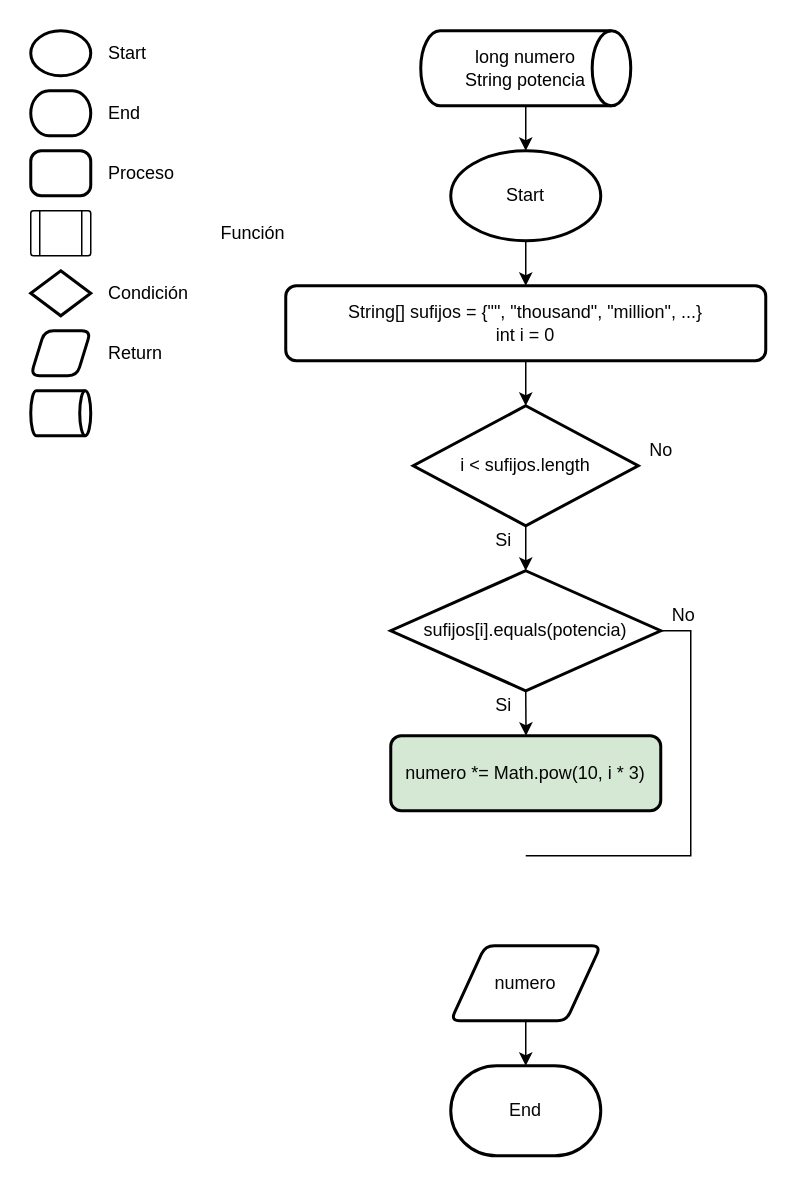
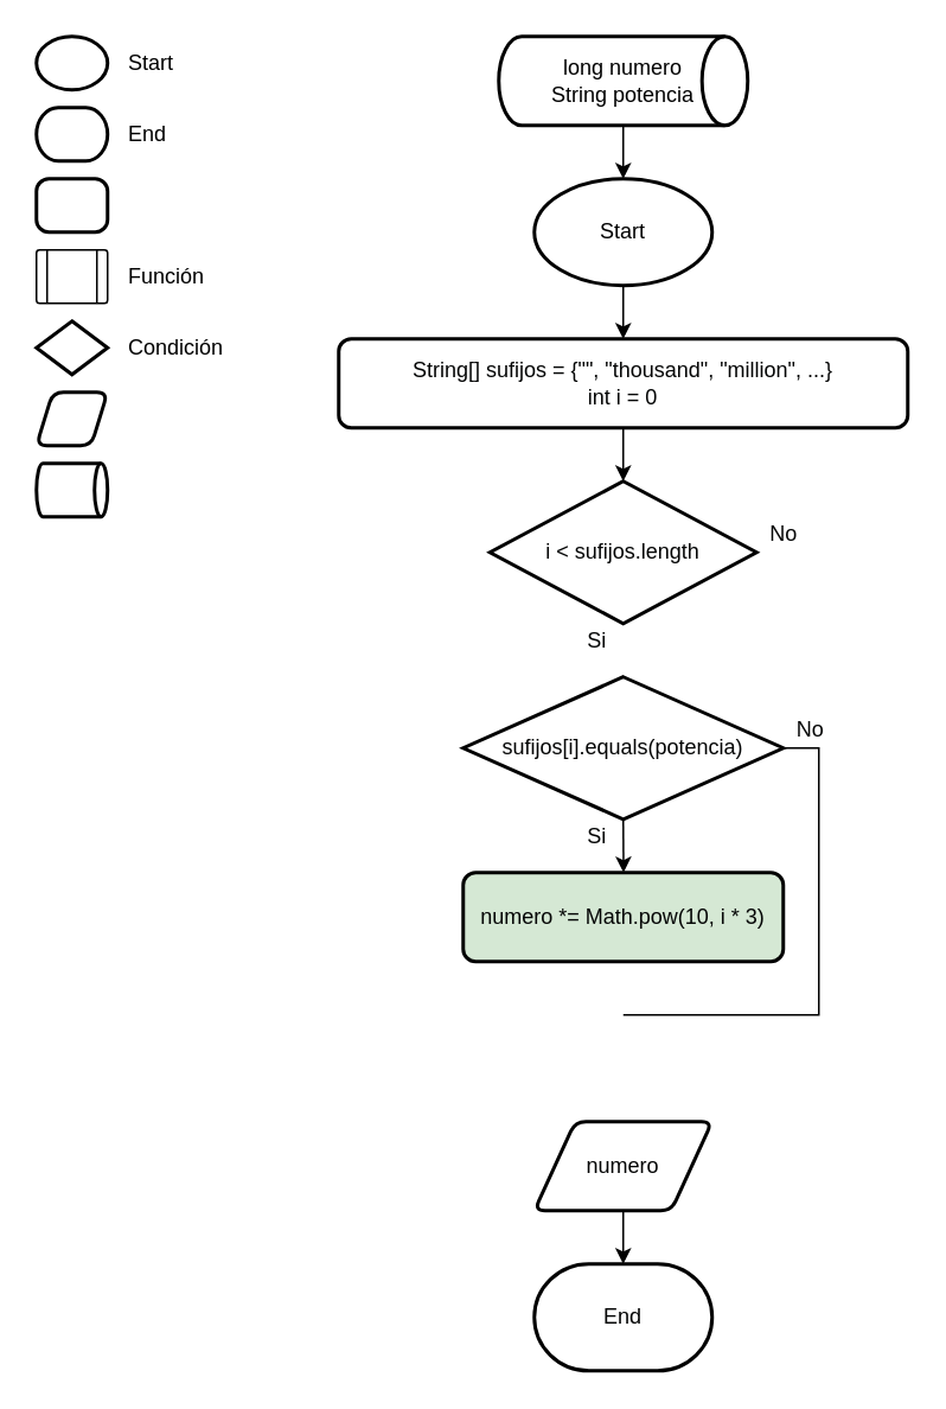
- <mxCell id="8" value="&lt;div align=&quot;left&quot;&gt;Proceso&lt;/div&gt;" style="text;html=1;align=left;verticalAlign=middle;resizable=0;points=[];autosize=1;strokeColor=none;fillColor=none;" vertex="1" parent="1"><mxGeometry x="70" y="105" width="60" height="20" as="geometry" /></mxCell>
- <mxCell id="9" value="Función" style="text;html=1;align=left;verticalAlign=middle;resizable=0;points=[];autosize=1;strokeColor=none;fillColor=none;" vertex="1" parent="1"><mxGeometry x="145" y="145" width="60" height="20" as="geometry" /></mxCell>
+ <mxCell id="9" value="Función" style="text;html=1;align=left;verticalAlign=middle;resizable=0;points=[];autosize=1;strokeColor=none;fillColor=none;" vertex="1" parent="1"><mxGeometry x="70" y="145" width="60" height="20" as="geometry" /></mxCell>
- <mxCell id="13" value="Return" style="text;html=1;align=left;verticalAlign=middle;resizable=0;points=[];autosize=1;strokeColor=none;fillColor=none;" vertex="1" parent="1"><mxGeometry x="70" y="225" width="50" height="20" as="geometry" /></mxCell>
- <mxCell id="21" style="edgeStyle=orthogonalEdgeStyle;rounded=0;orthogonalLoop=1;jettySize=auto;html=1;exitX=0.5;exitY=1;exitDx=0;exitDy=0;exitPerimeter=0;entryX=0.5;entryY=0;entryDx=0;entryDy=0;entryPerimeter=0;fontFamily=Helvetica;fontColor=#040505;endArrow=classic;endFill=1;" edge="1" parent="1" source="22" target="27"><mxGeometry relative="1" as="geometry" /></mxCell>
